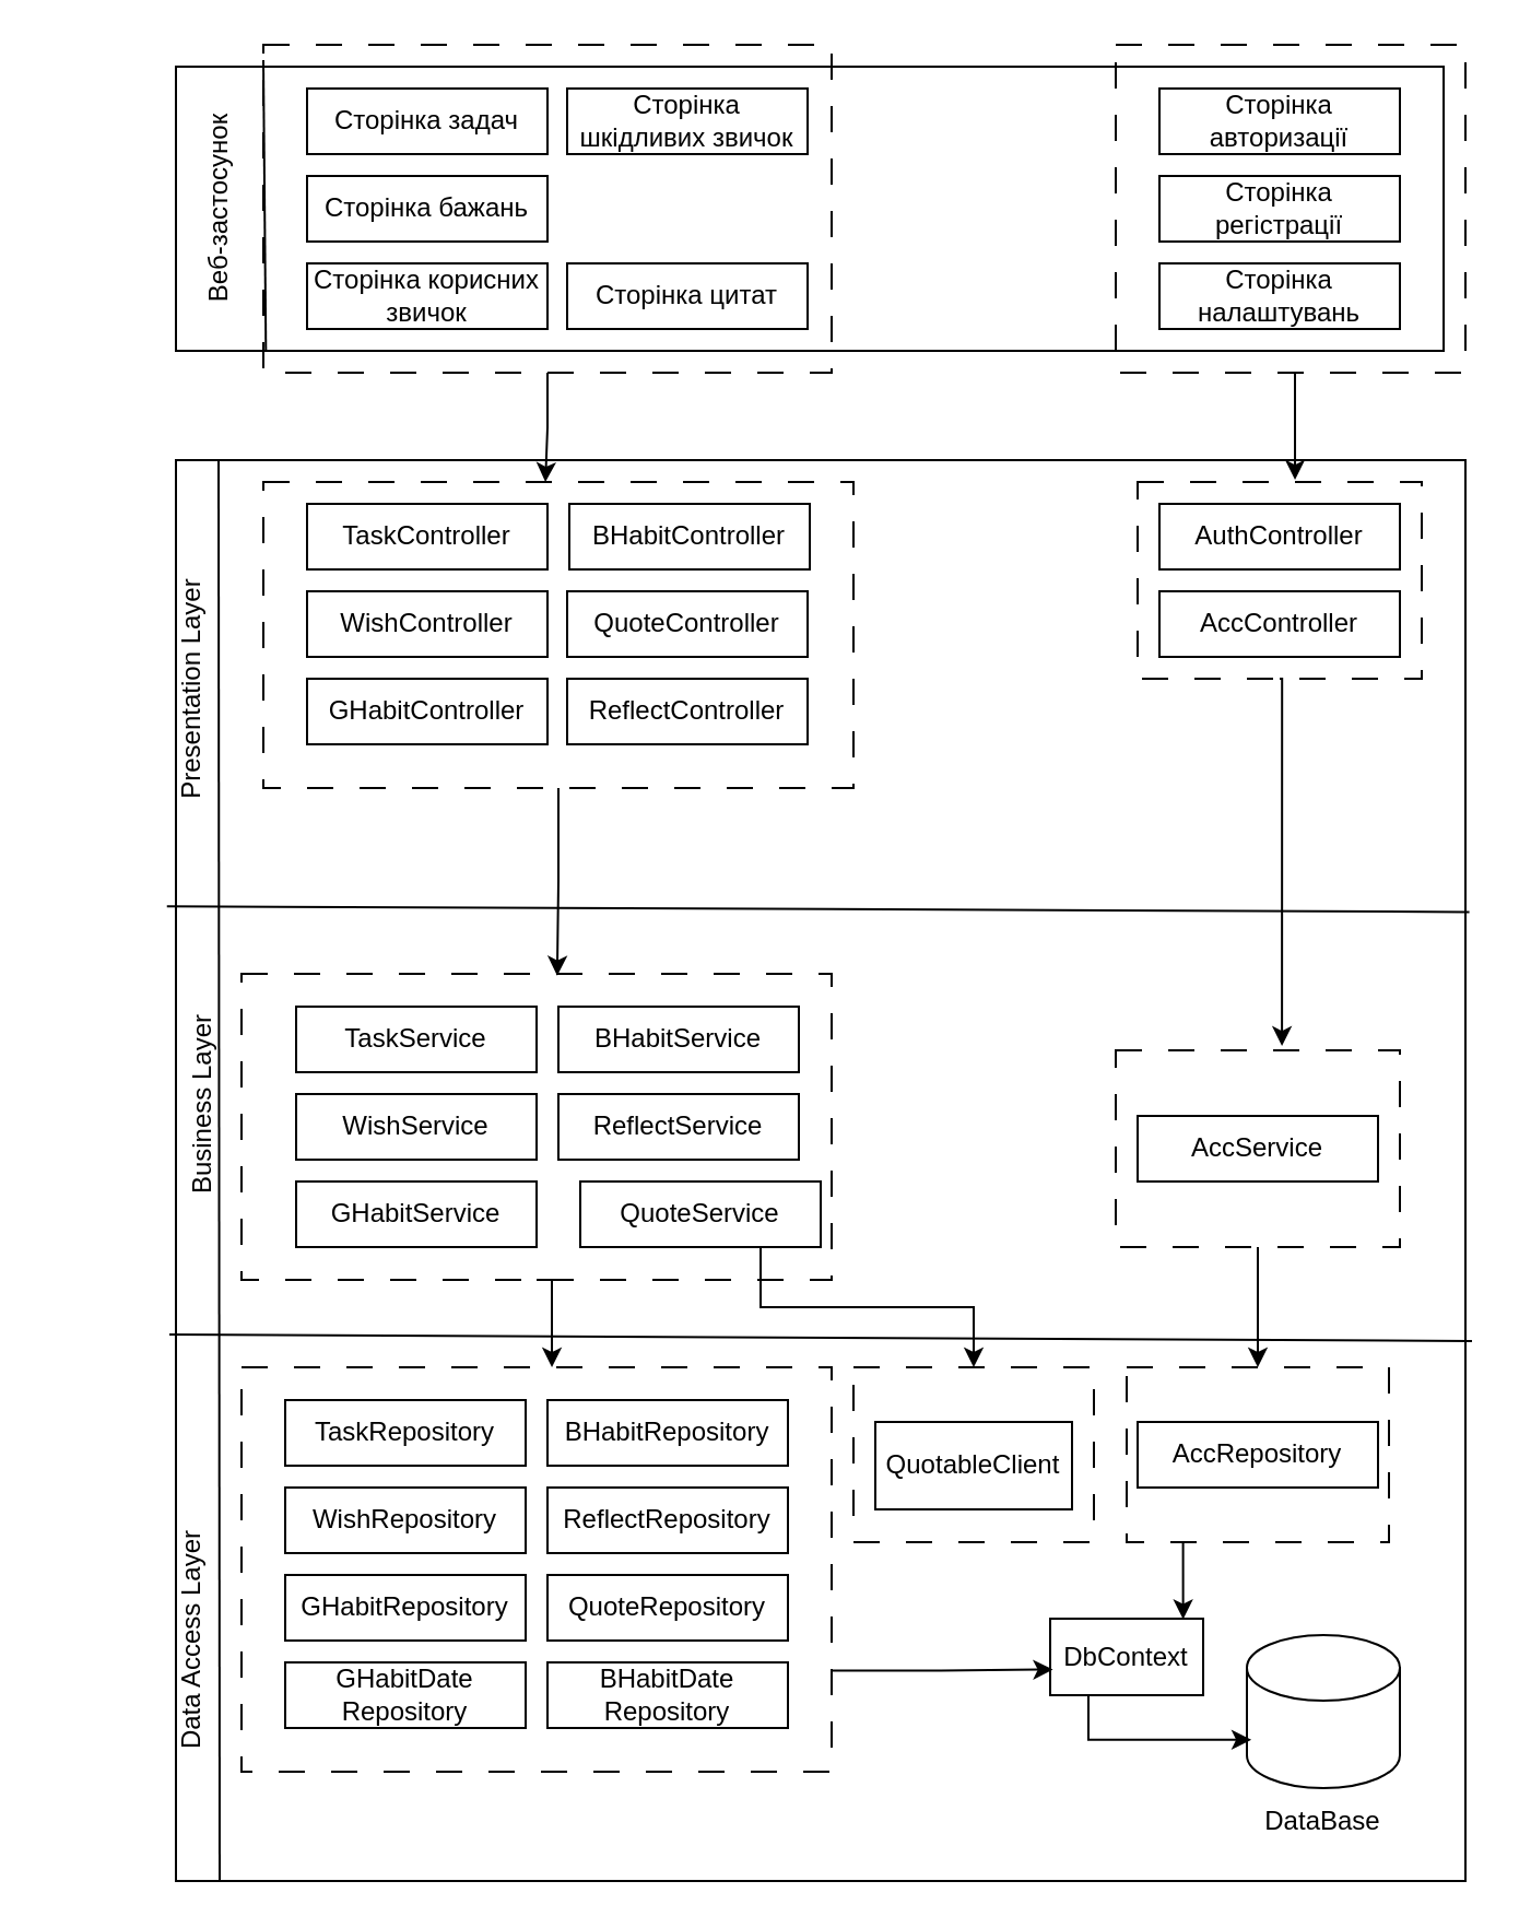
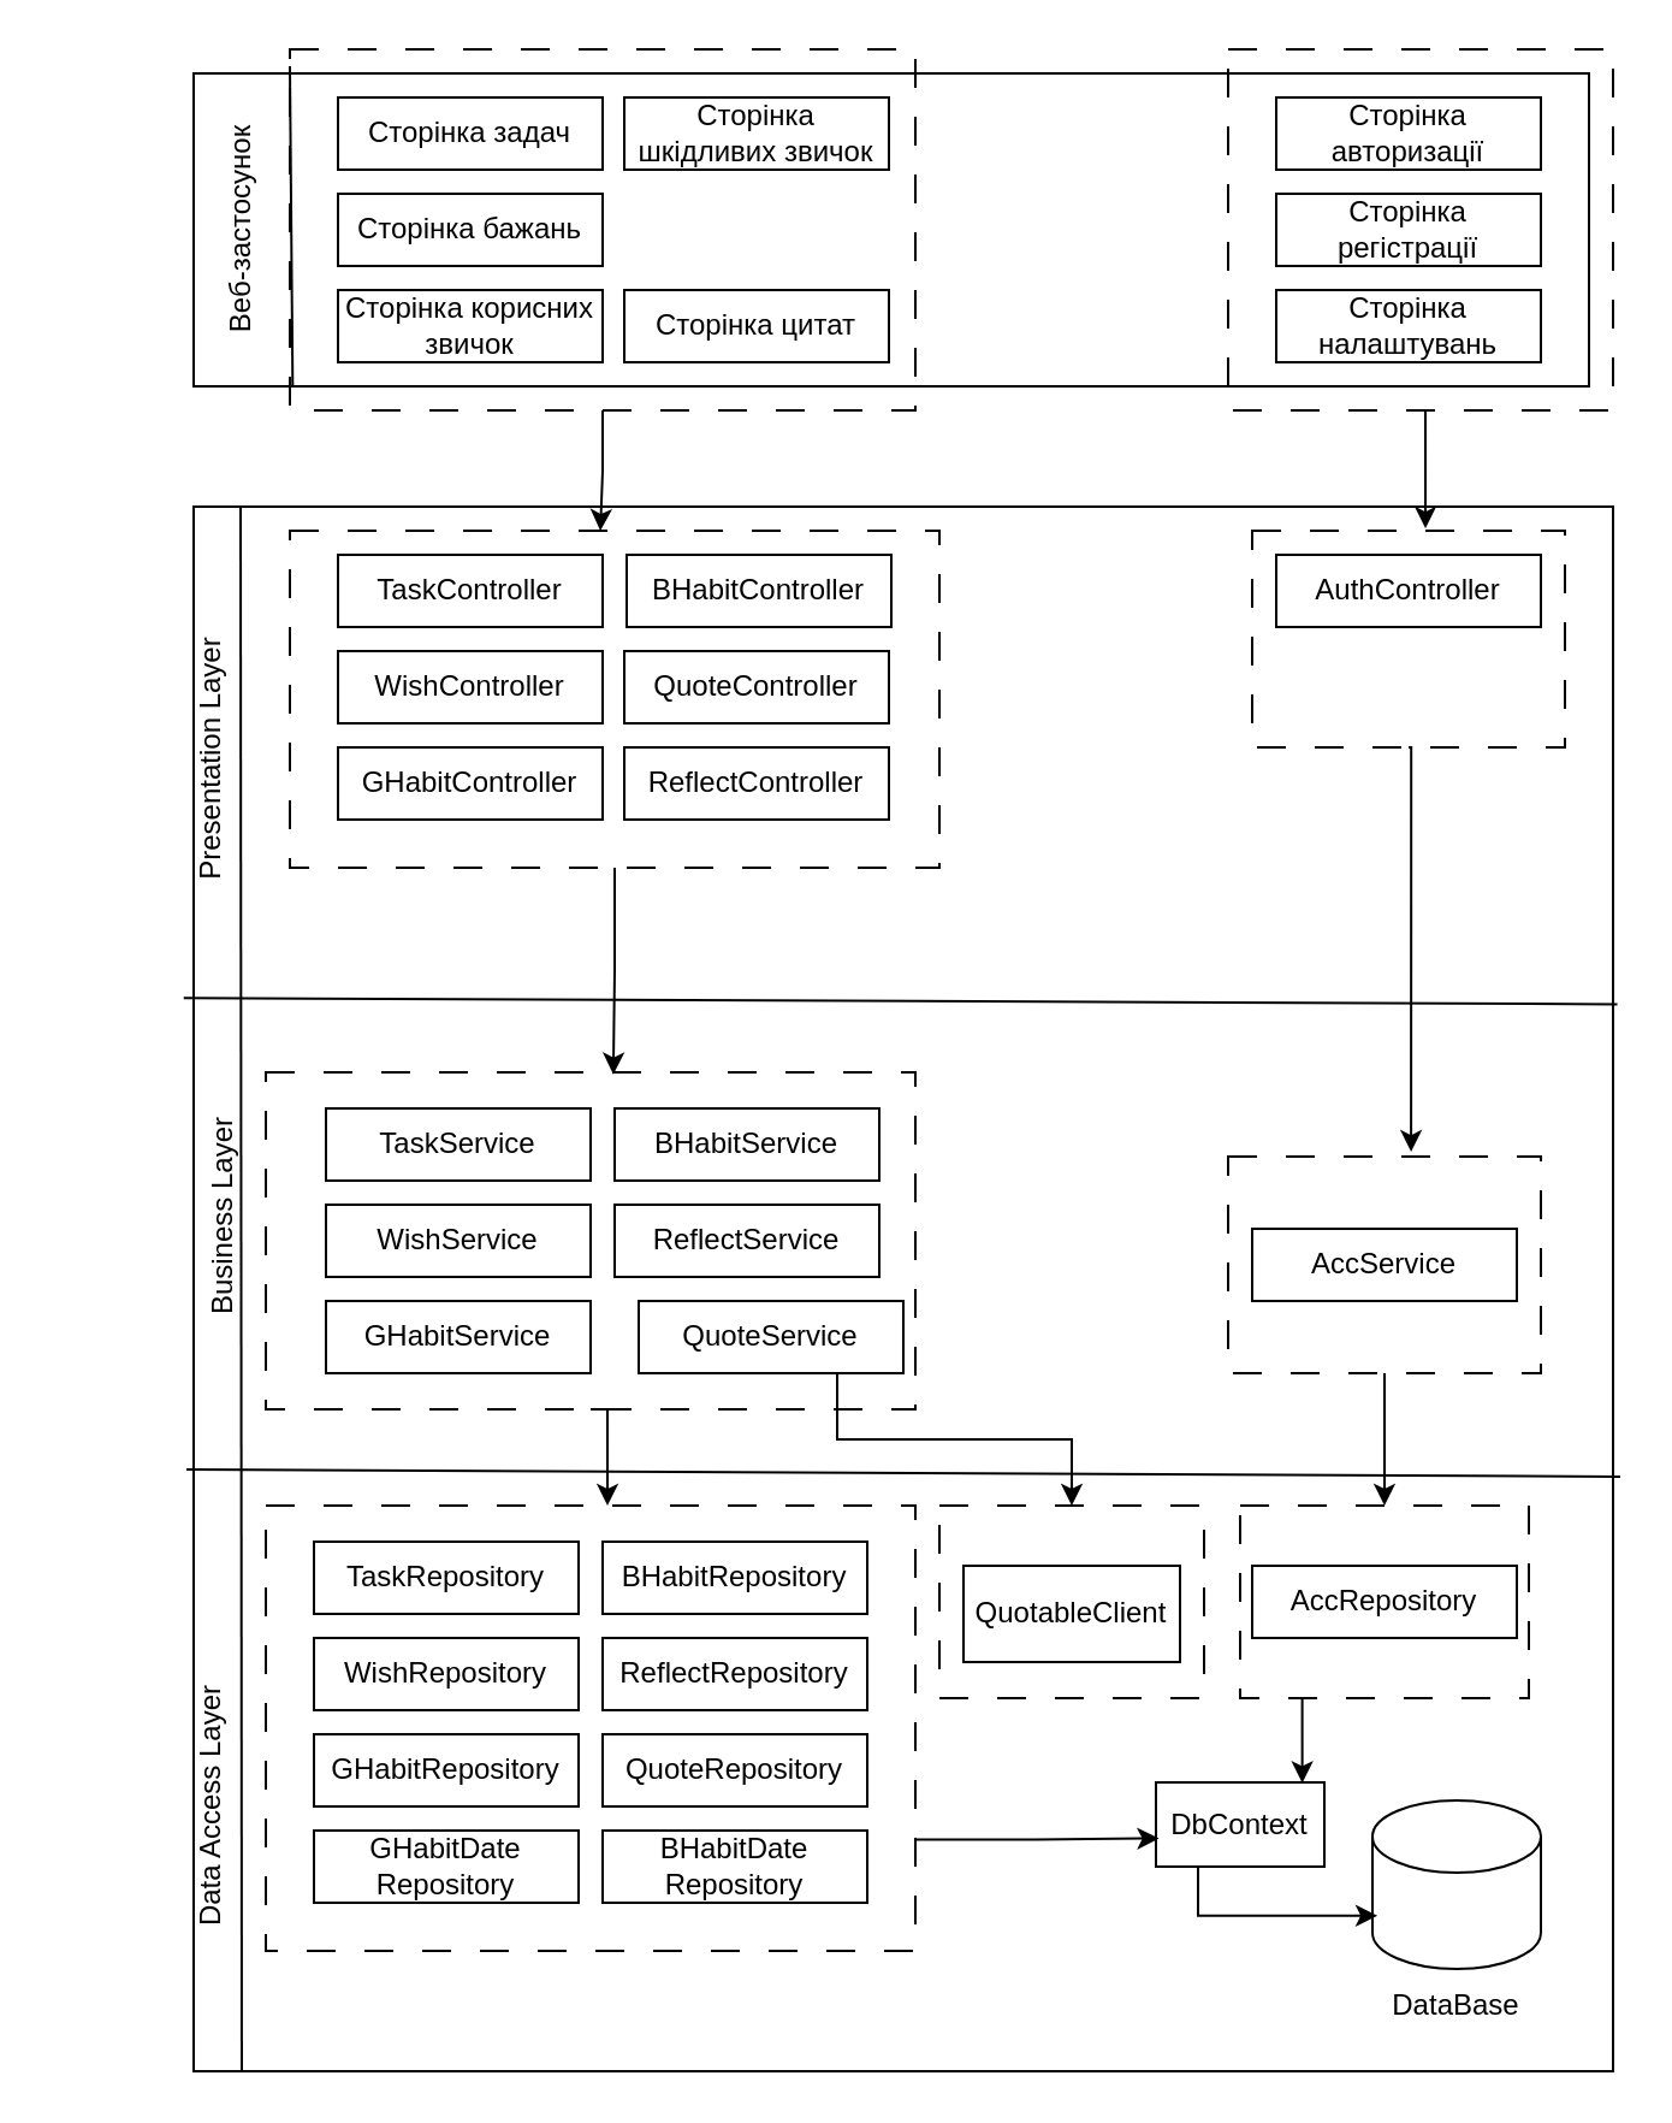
- <mxCell id="8" value="AccController" style="rounded=0;whiteSpace=wrap;html=1;" parent="1" vertex="1"><mxGeometry x="530" y="270" width="110" height="30" as="geometry" /></mxCell>
